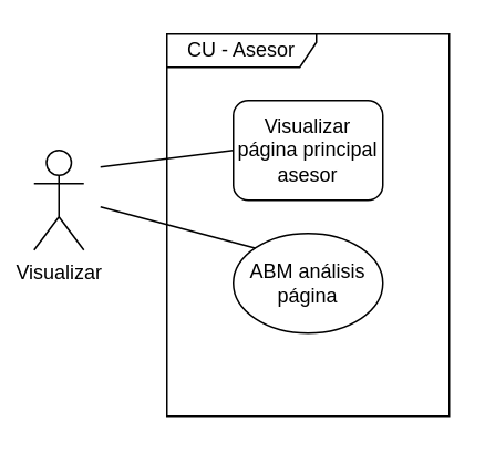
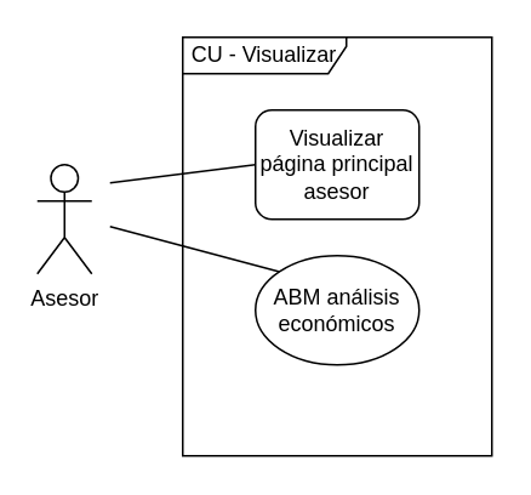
- <mxCell id="2" value="CU - Asesor" style="shape=umlFrame;whiteSpace=wrap;html=1;width=90;height=20;swimlaneFillColor=none;" parent="1" vertex="1"><mxGeometry x="100" y="20" width="170" height="230" as="geometry" /></mxCell>
+ <mxCell id="2" value="CU - Visualizar" style="shape=umlFrame;whiteSpace=wrap;html=1;width=90;height=20;swimlaneFillColor=none;" parent="1" vertex="1"><mxGeometry x="100" y="20" width="170" height="230" as="geometry" /></mxCell>
- <mxCell id="3" value="Visualizar" style="shape=umlActor;verticalLabelPosition=bottom;verticalAlign=top;html=1;" parent="1" vertex="1"><mxGeometry x="20" y="90" width="30" height="60" as="geometry" /></mxCell>
+ <mxCell id="3" value="Asesor" style="shape=umlActor;verticalLabelPosition=bottom;verticalAlign=top;html=1;" parent="1" vertex="1"><mxGeometry x="20" y="90" width="30" height="60" as="geometry" /></mxCell>
- <mxCell id="5" value="ABM análisis página" style="ellipse;whiteSpace=wrap;html=1;strokeColor=#000000;fillColor=#ffffff;gradientColor=none;" parent="1" vertex="1"><mxGeometry x="140" y="140" width="90" height="60" as="geometry" /></mxCell>
+ <mxCell id="5" value="ABM análisis económicos" style="ellipse;whiteSpace=wrap;html=1;strokeColor=#000000;fillColor=#ffffff;gradientColor=none;" parent="1" vertex="1"><mxGeometry x="140" y="140" width="90" height="60" as="geometry" /></mxCell>
